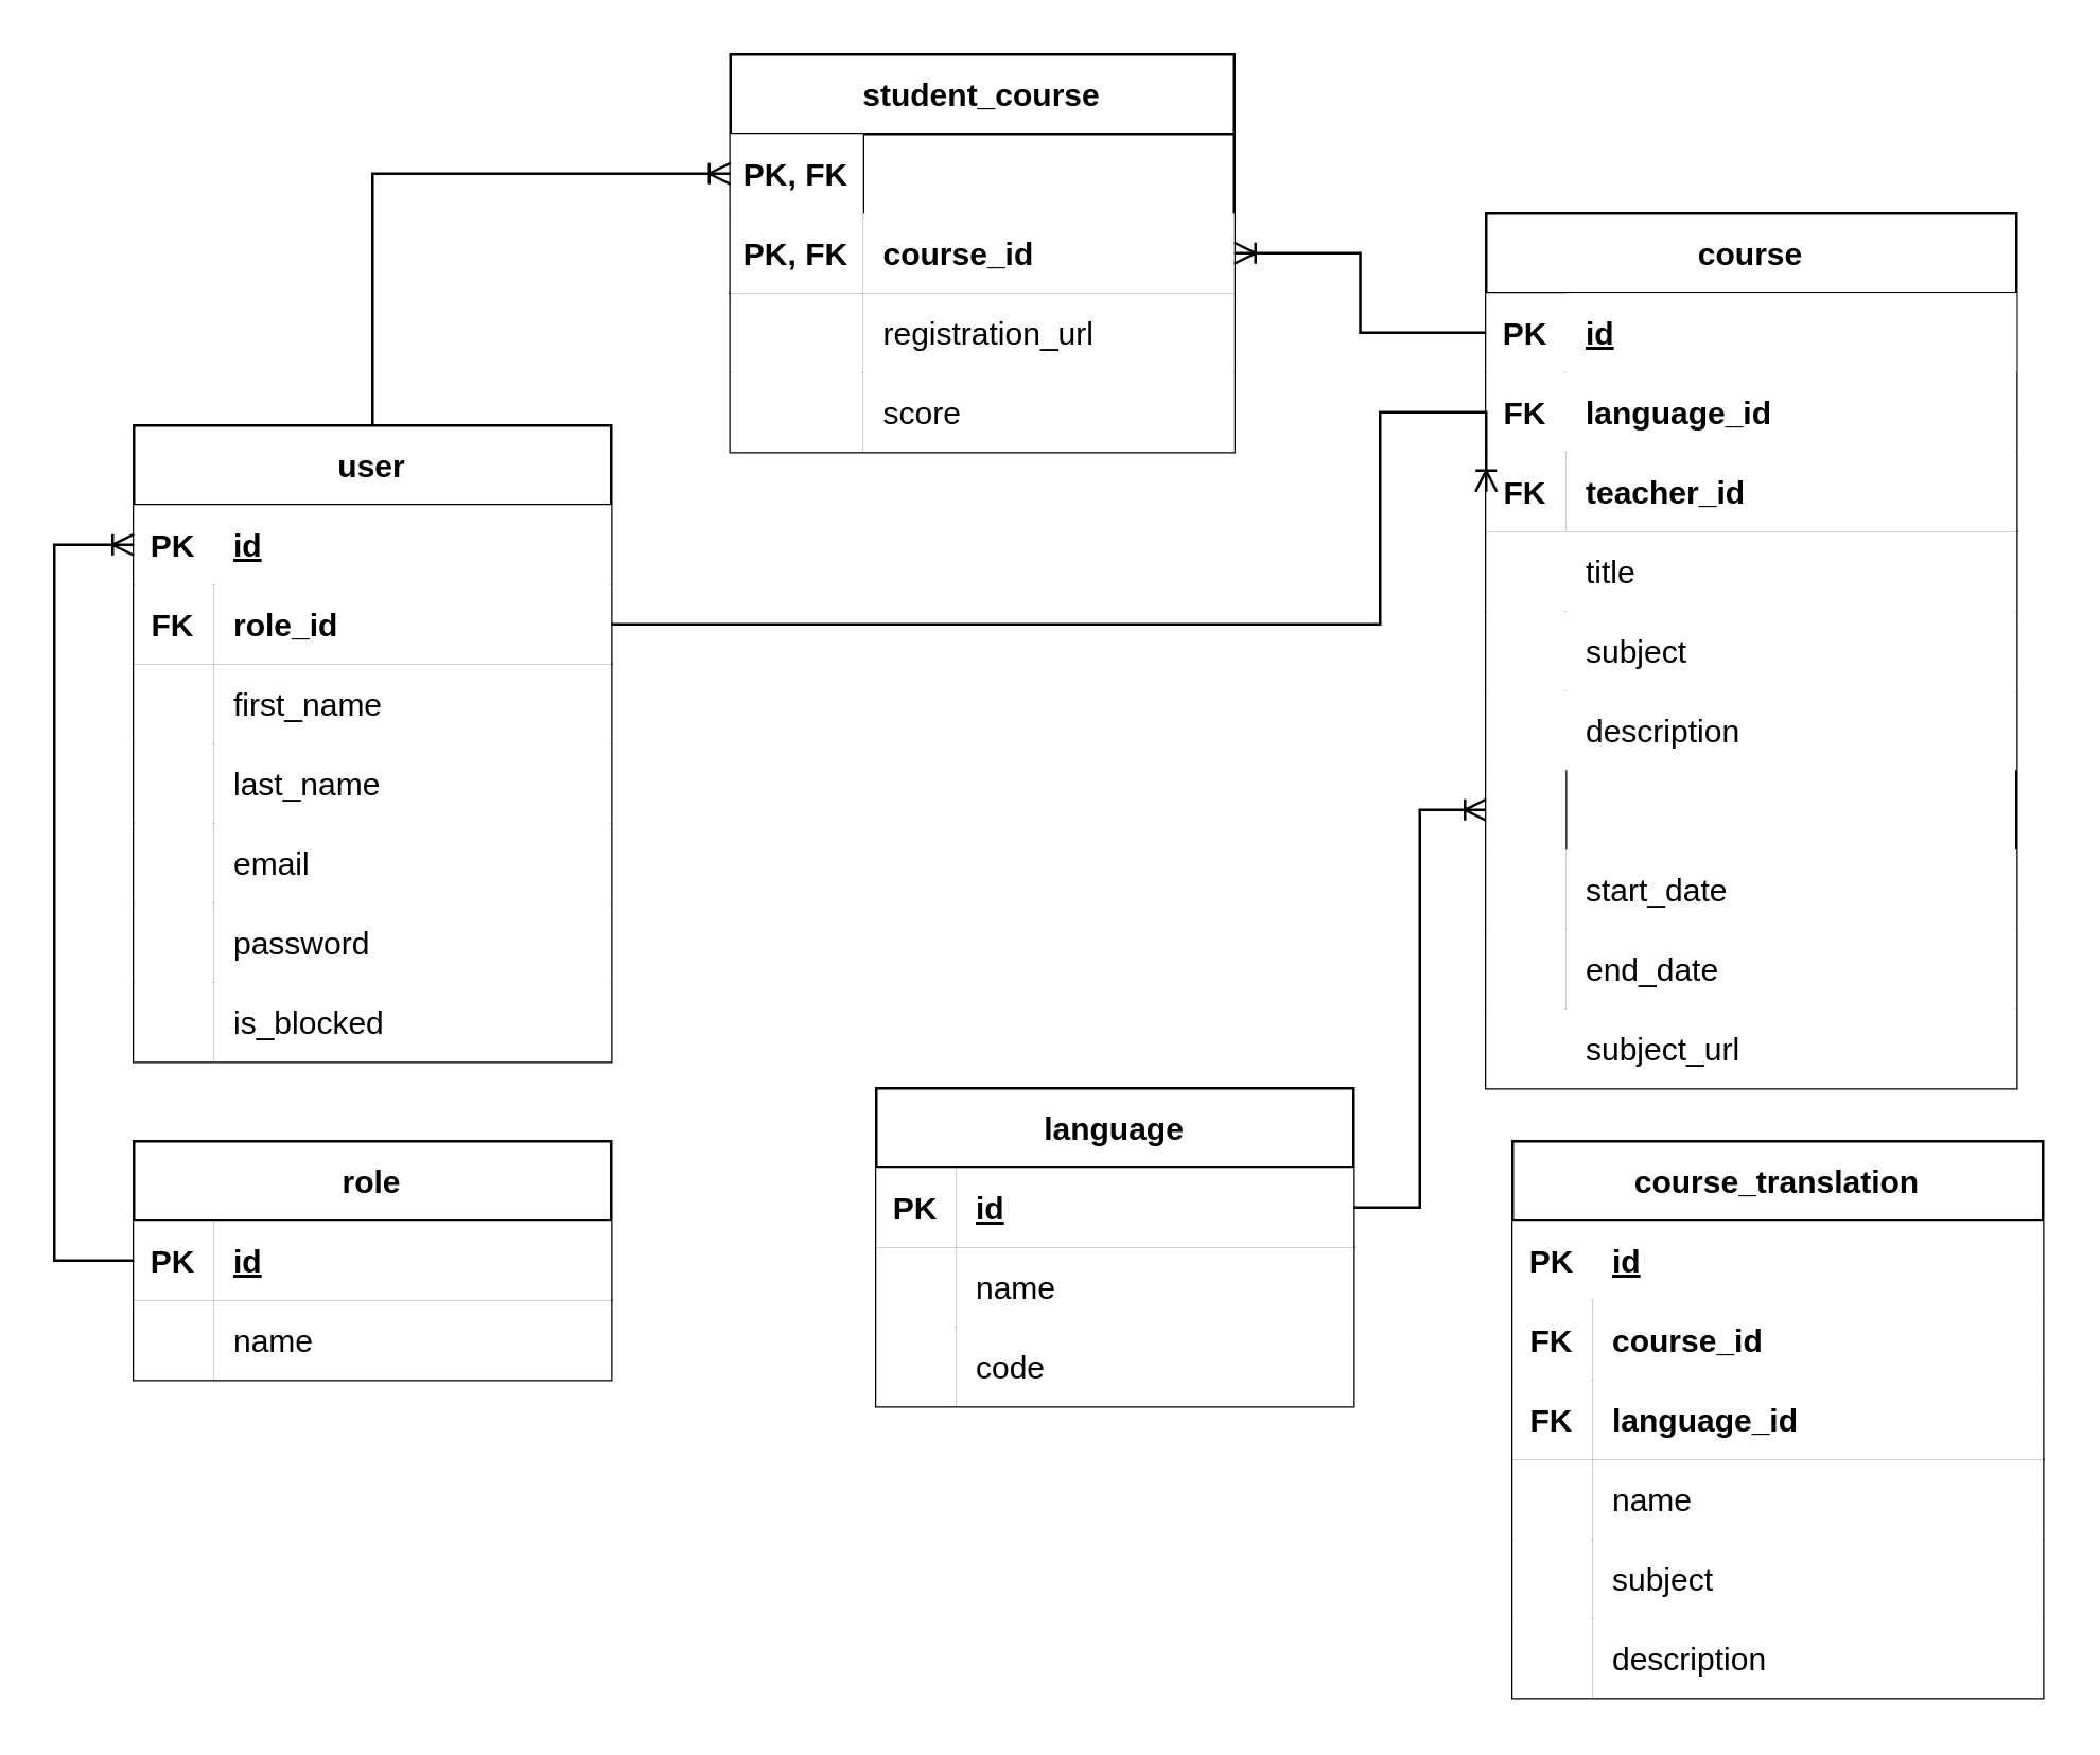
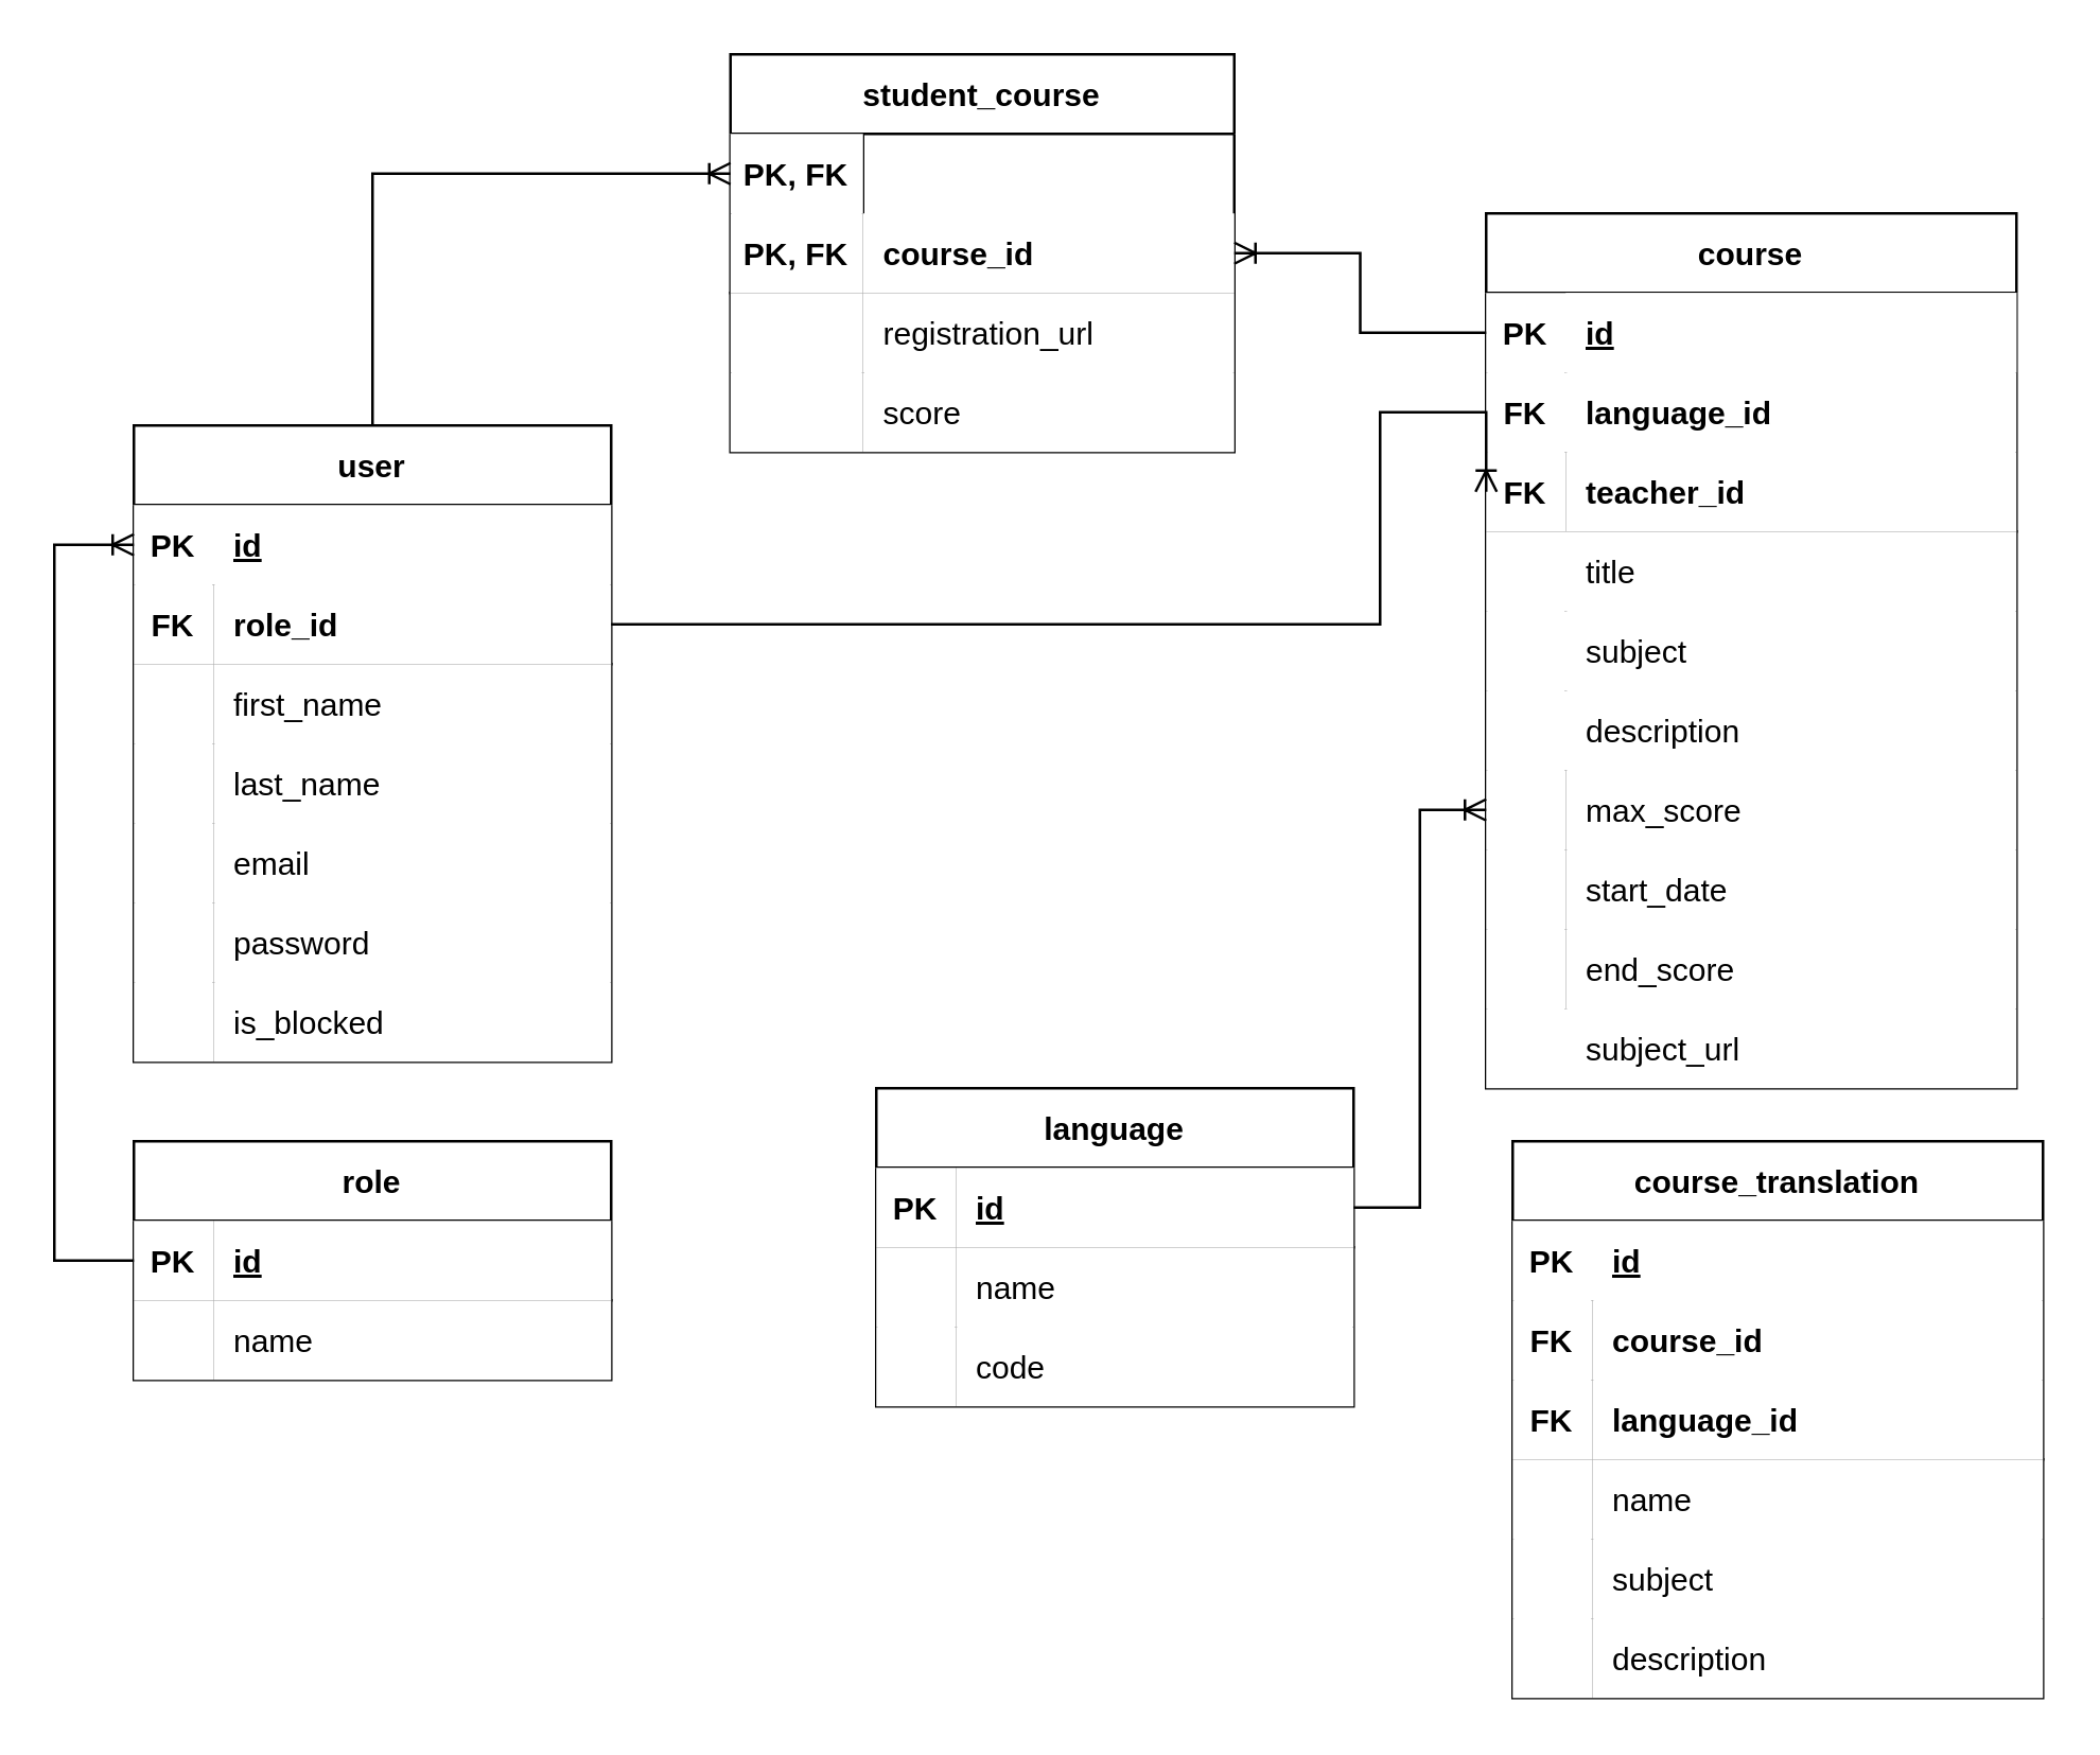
+ <mxCell id="23" value="max_score" style="shape=partialRectangle;connectable=0;fillColor=default;top=0;left=0;bottom=0;right=0;align=left;spacingLeft=6;overflow=hidden;" parent="21" vertex="1"><mxGeometry x="30" width="170" height="30" as="geometry"><mxRectangle width="170" height="30" as="alternateBounds" /></mxGeometry></mxCell>
- <mxCell id="29" value="end_date" style="shape=partialRectangle;connectable=0;fillColor=default;top=0;left=0;bottom=0;right=0;align=left;spacingLeft=6;overflow=hidden;" parent="27" vertex="1"><mxGeometry x="30" width="170" height="30" as="geometry"><mxRectangle width="170" height="30" as="alternateBounds" /></mxGeometry></mxCell>
+ <mxCell id="29" value="end_score" style="shape=partialRectangle;connectable=0;fillColor=default;top=0;left=0;bottom=0;right=0;align=left;spacingLeft=6;overflow=hidden;" parent="27" vertex="1"><mxGeometry x="30" width="170" height="30" as="geometry"><mxRectangle width="170" height="30" as="alternateBounds" /></mxGeometry></mxCell>
